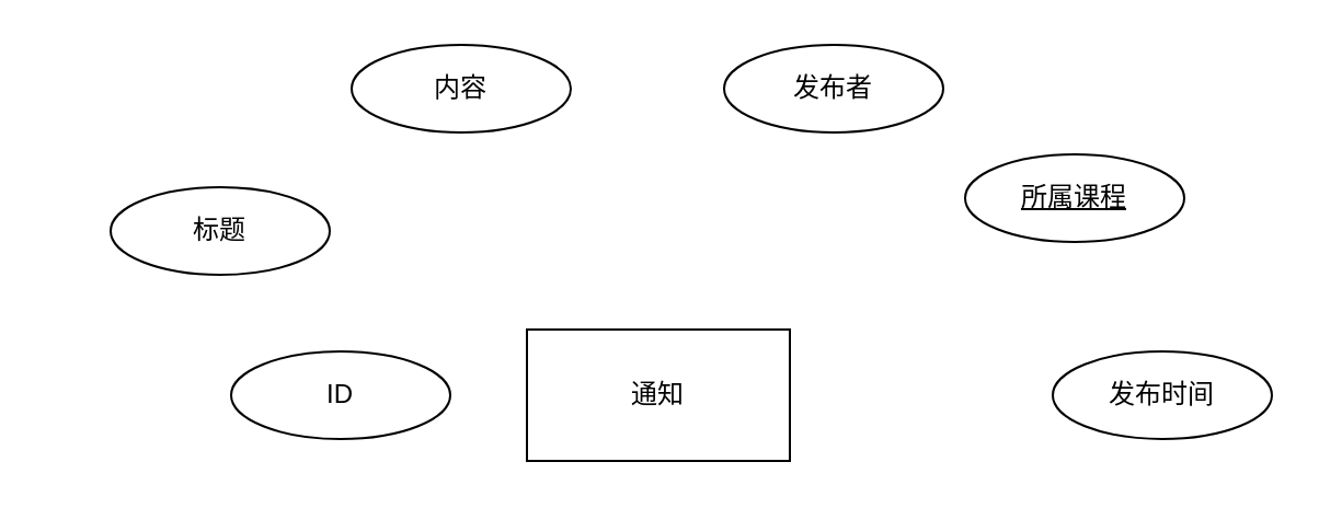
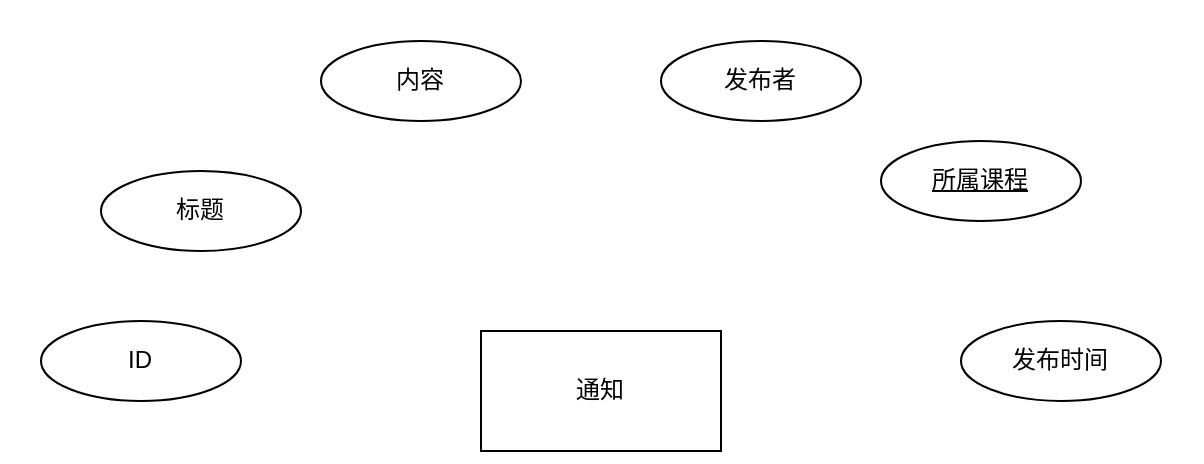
- <mxCell id="3" value="ID" style="ellipse;whiteSpace=wrap;html=1;align=center;" vertex="1" parent="1"><mxGeometry x="105" y="160" width="100" height="40" as="geometry" /></mxCell>
+ <mxCell id="3" value="ID" style="ellipse;whiteSpace=wrap;html=1;align=center;" vertex="1" parent="1"><mxGeometry x="20" y="160" width="100" height="40" as="geometry" /></mxCell>
- <mxCell id="2" value="通知" style="rounded=0;whiteSpace=wrap;html=1;" vertex="1" parent="1"><mxGeometry x="240" y="150" width="120" height="60" as="geometry" /></mxCell>
+ <mxCell id="2" value="通知" style="rounded=0;whiteSpace=wrap;html=1;" vertex="1" parent="1"><mxGeometry x="240" y="165" width="120" height="60" as="geometry" /></mxCell>
